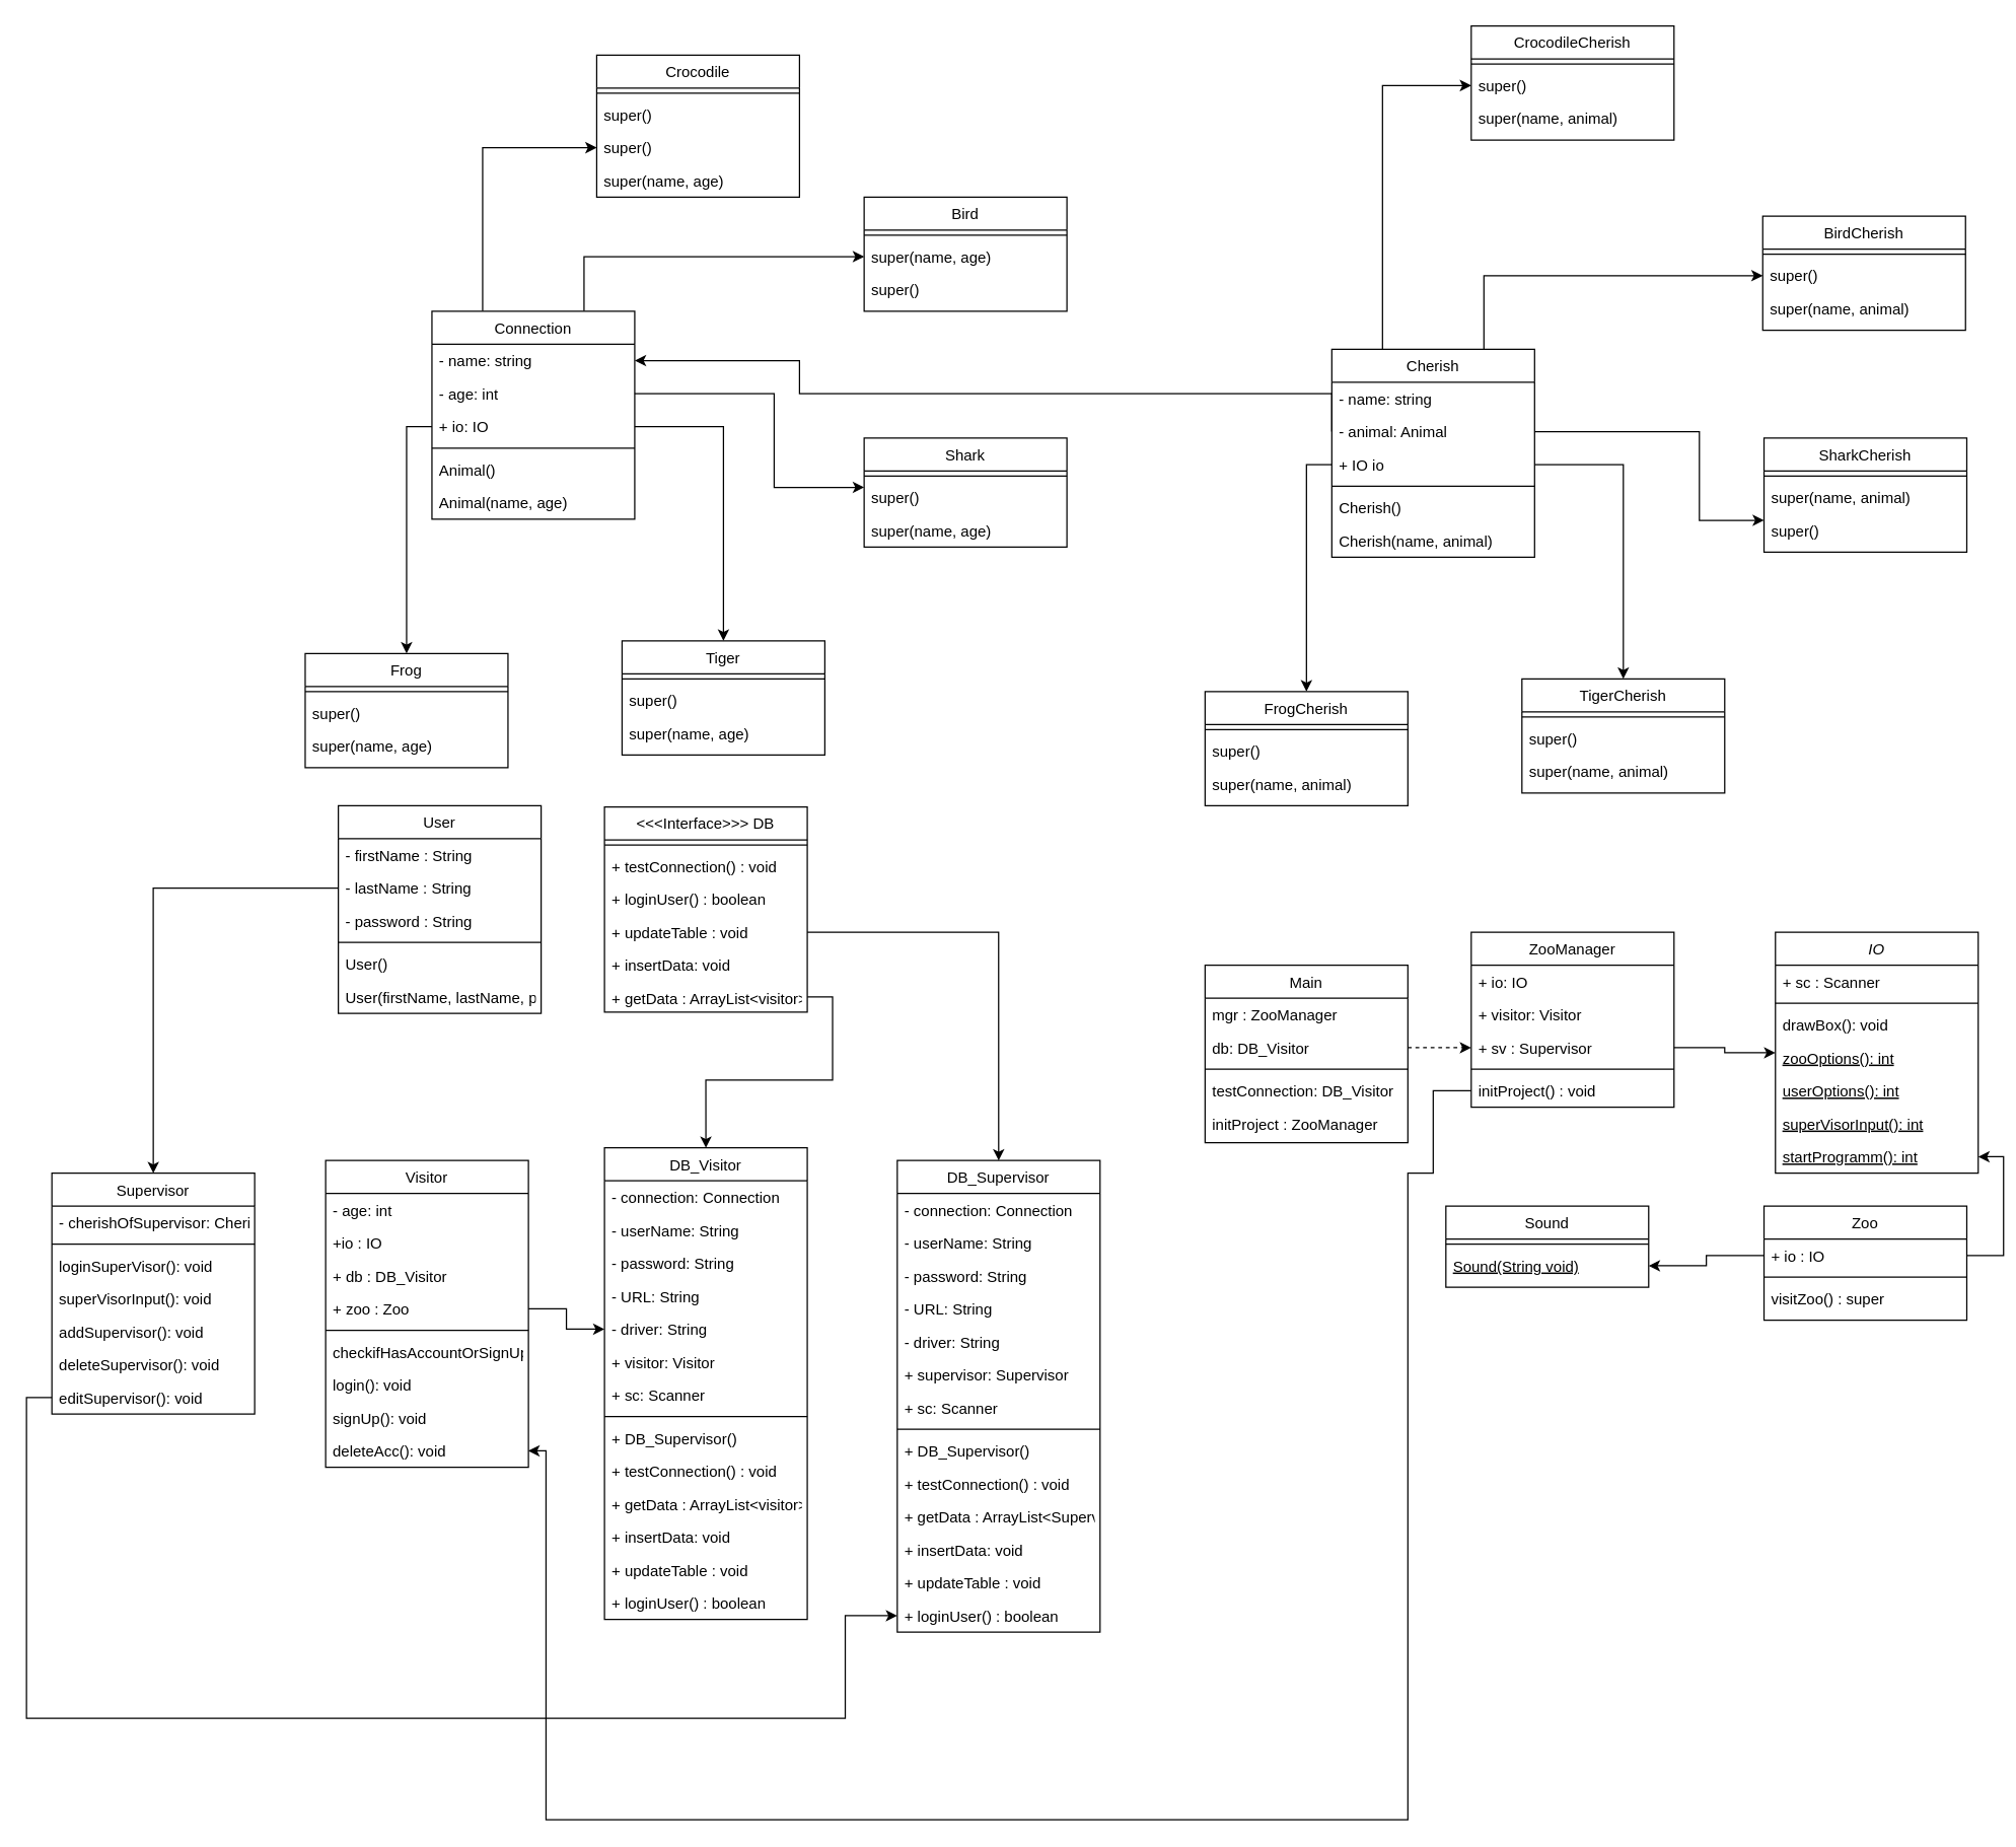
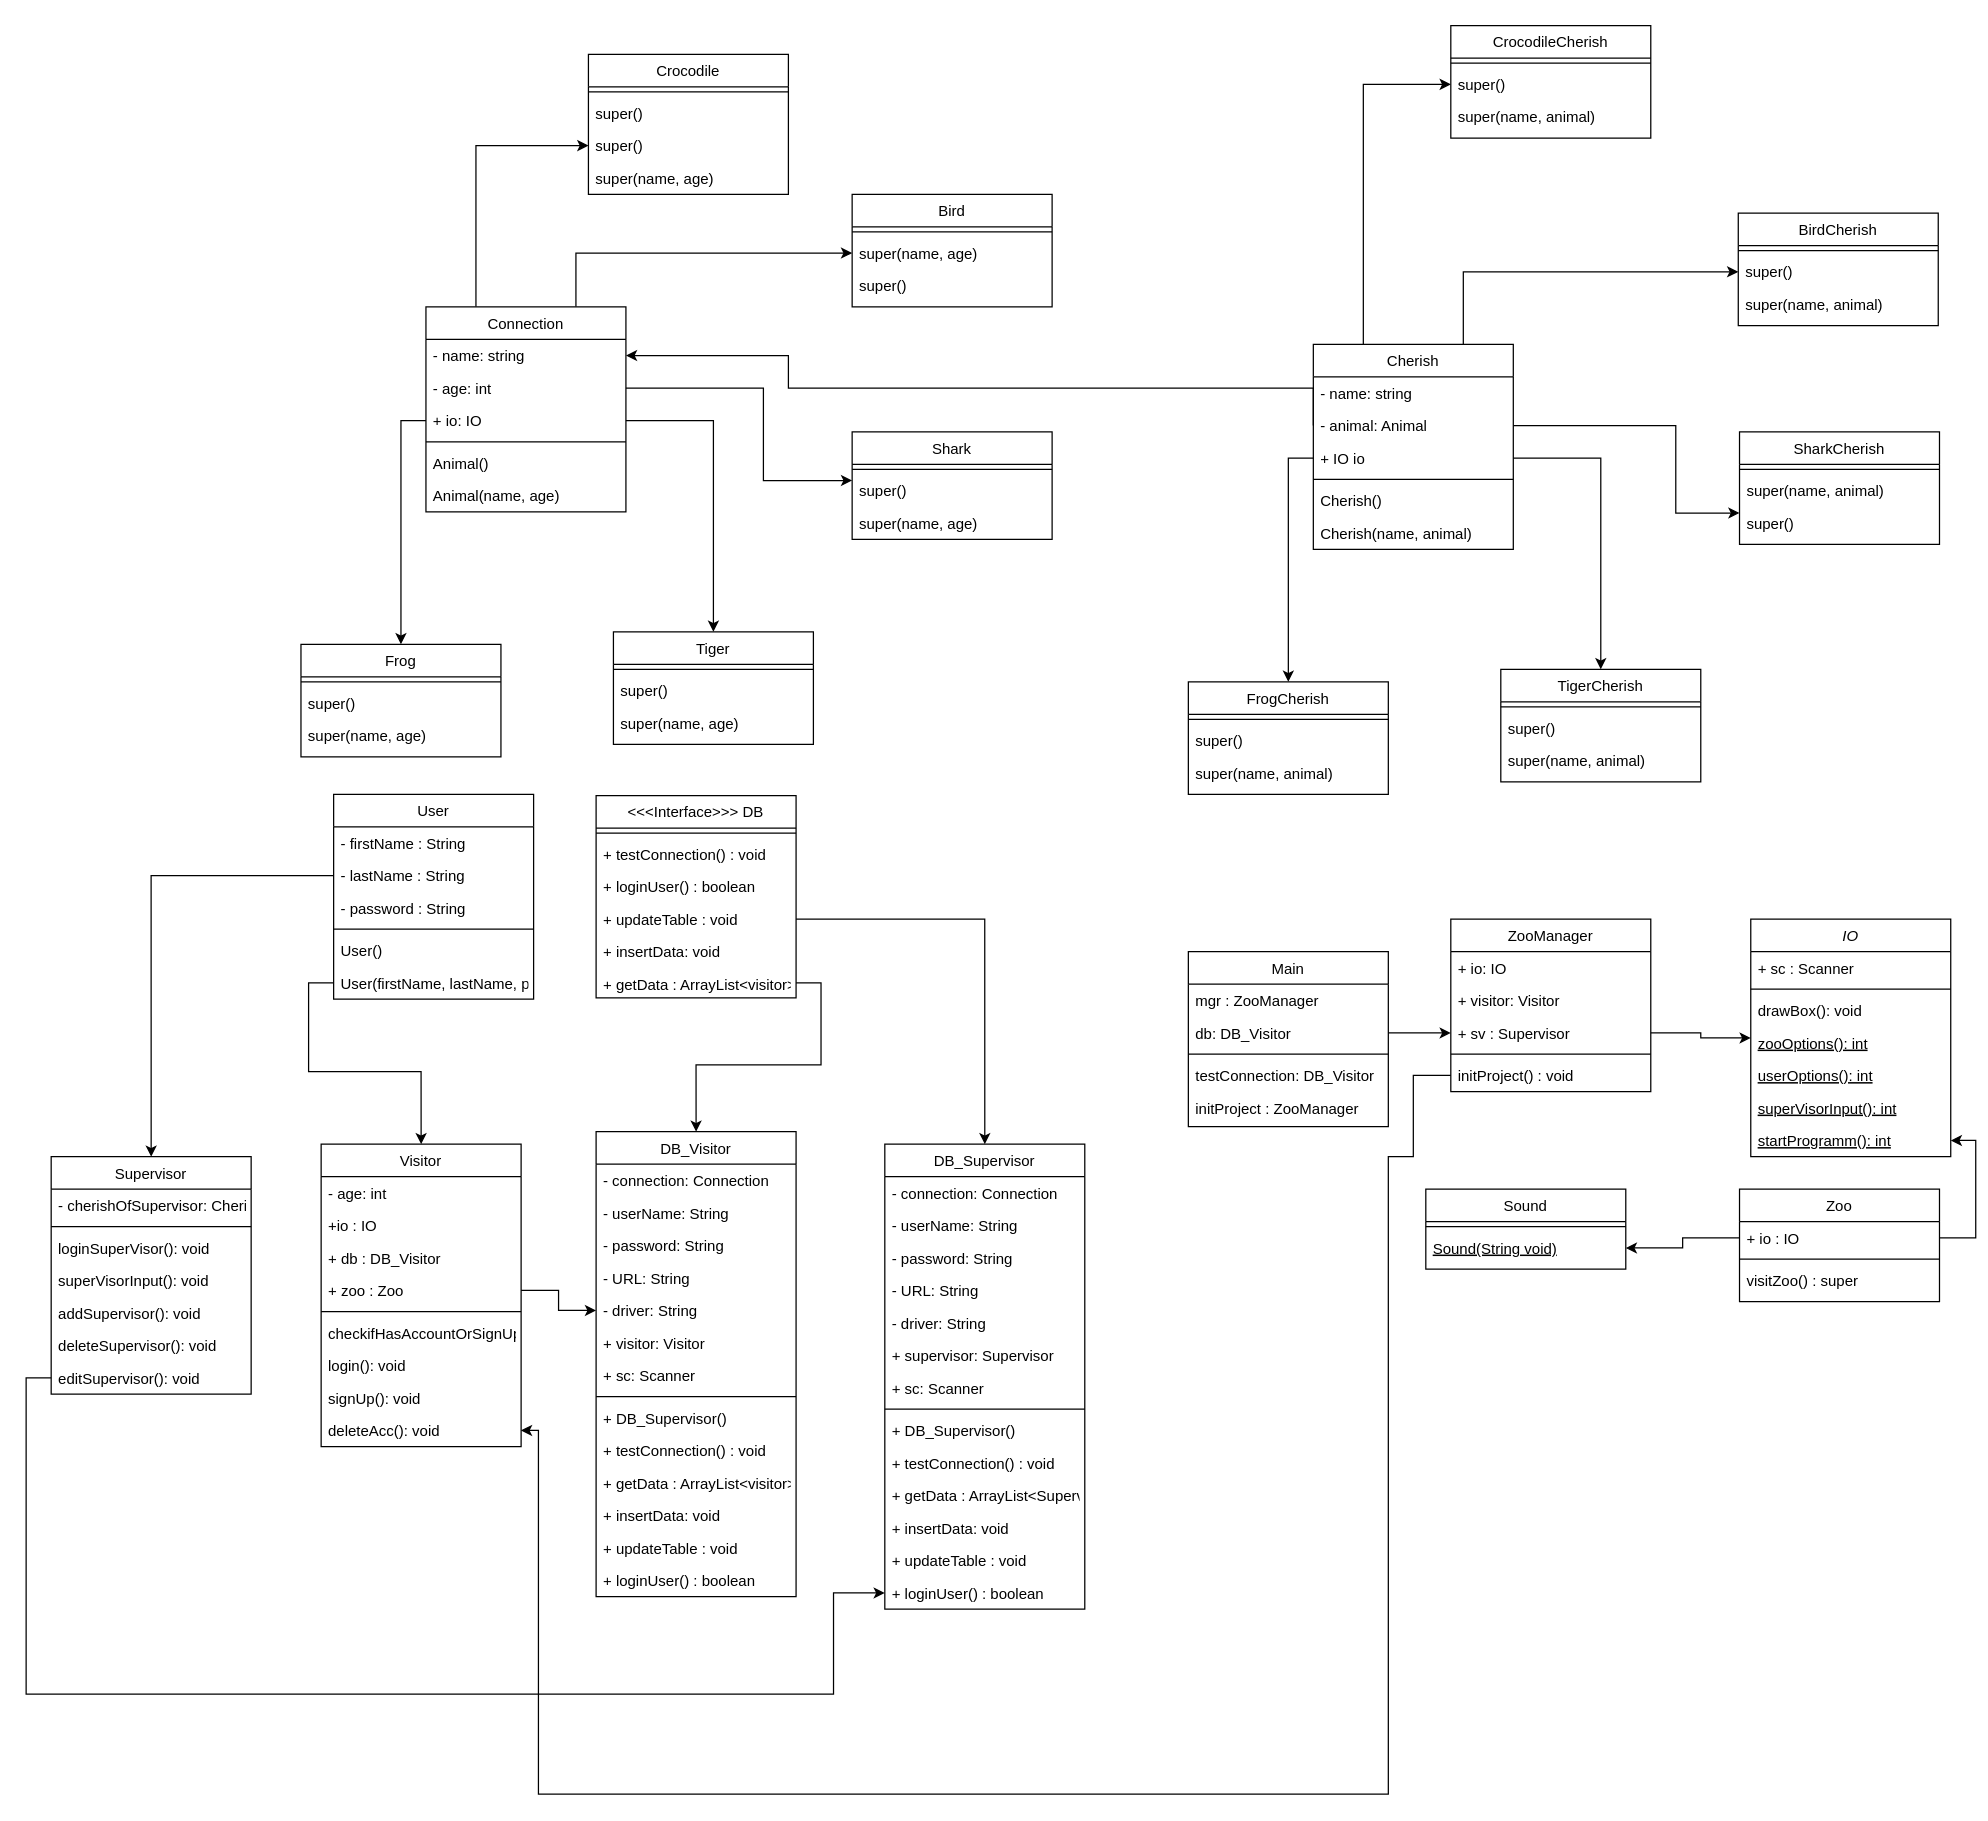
- <mxCell id="166" style="edgeStyle=orthogonalEdgeStyle;rounded=0;orthogonalLoop=1;jettySize=auto;html=1;exitX=1;exitY=0.5;exitDx=0;exitDy=0;entryX=0;entryY=0.5;entryDx=0;entryDy=0;dashed=1;" edge="1" parent="1" source="159" target="154"><mxGeometry relative="1" as="geometry" /></mxCell>
+ <mxCell id="166" style="edgeStyle=orthogonalEdgeStyle;rounded=0;orthogonalLoop=1;jettySize=auto;html=1;exitX=1;exitY=0.5;exitDx=0;exitDy=0;entryX=0;entryY=0.5;entryDx=0;entryDy=0;" edge="1" parent="1" source="159" target="154"><mxGeometry relative="1" as="geometry" /></mxCell>
+ <mxCell id="146" style="edgeStyle=orthogonalEdgeStyle;rounded=0;orthogonalLoop=1;jettySize=auto;html=1;exitX=0;exitY=0.5;exitDx=0;exitDy=0;entryX=0.5;entryY=0;entryDx=0;entryDy=0;" edge="1" parent="1" source="112" target="128"><mxGeometry relative="1" as="geometry" /></mxCell>
